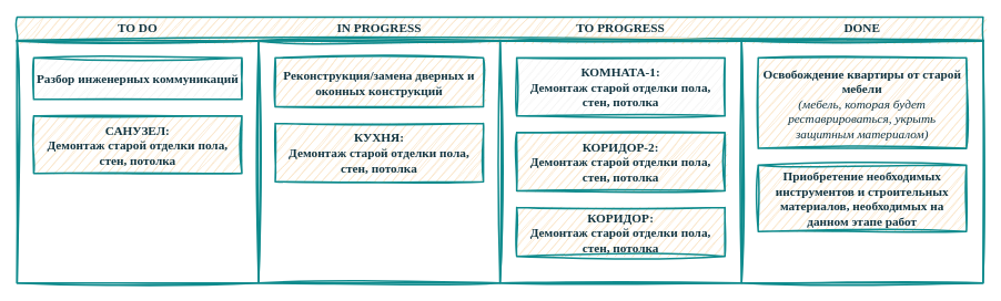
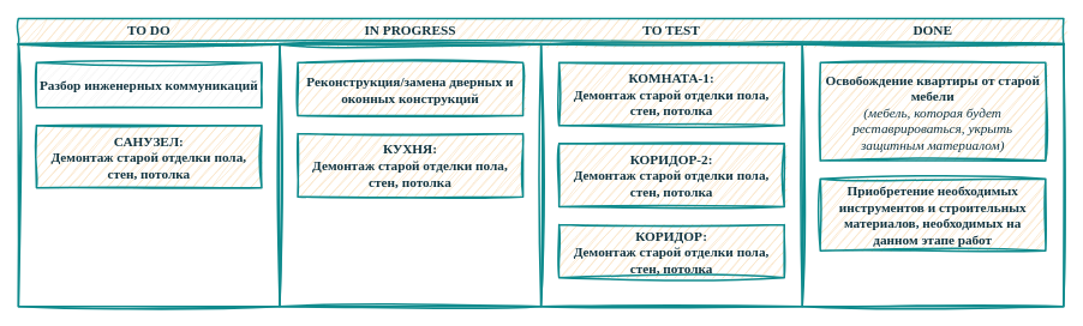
- <mxCell id="9" value="TO PROGRESS" style="swimlane;strokeWidth=2;fontFamily=Permanent Marker;html=0;startSize=1;verticalAlign=bottom;spacingBottom=5;points=[];childLayout=stackLayout;stackBorder=20;stackSpacing=20;resizeLast=0;resizeParent=1;horizontalStack=0;collapsible=0;fillStyle=solid;fontSize=15;labelBackgroundColor=none;sketch=1;curveFitting=1;jiggle=2;rounded=0;fillColor=#FAE5C7;strokeColor=#0F8B8D;fontColor=#143642;" parent="2" vertex="1"><mxGeometry x="580" y="28" width="290" height="292" as="geometry" /></mxCell>
+ <mxCell id="9" value="TO TEST" style="swimlane;strokeWidth=2;fontFamily=Permanent Marker;html=0;startSize=1;verticalAlign=bottom;spacingBottom=5;points=[];childLayout=stackLayout;stackBorder=20;stackSpacing=20;resizeLast=0;resizeParent=1;horizontalStack=0;collapsible=0;fillStyle=solid;fontSize=15;labelBackgroundColor=none;sketch=1;curveFitting=1;jiggle=2;rounded=0;fillColor=#FAE5C7;strokeColor=#0F8B8D;fontColor=#143642;" parent="2" vertex="1"><mxGeometry x="580" y="28" width="290" height="292" as="geometry" /></mxCell>
- <mxCell id="10" value="&lt;font style=&quot;font-size: 15px;&quot;&gt;КОМНАТА-1:&lt;br style=&quot;font-size: 15px;&quot;&gt;Демонтаж старой отделки пола, стен, потолка&lt;br style=&quot;font-size: 15px;&quot;&gt;&lt;/font&gt;" style="whiteSpace=wrap;html=1;strokeWidth=2;fontStyle=1;spacingTop=0;rounded=0;arcSize=9;points=[];fontFamily=Permanent Marker;hachureGap=8;fillWeight=1;glass=0;imageAspect=1;recursiveResize=1;fontSize=15;fillStyle=auto;shadow=0;labelBackgroundColor=none;sketch=1;curveFitting=1;jiggle=2;fillColor=#f5f5f5;strokeColor=#0F8B8D;fontColor=#143642;" vertex="1" parent="9"><mxGeometry x="20" y="21" width="250" height="70" as="geometry" /></mxCell>
+ <mxCell id="10" value="&lt;font style=&quot;font-size: 15px;&quot;&gt;КОМНАТА-1:&lt;br style=&quot;font-size: 15px;&quot;&gt;Демонтаж старой отделки пола, стен, потолка&lt;br style=&quot;font-size: 15px;&quot;&gt;&lt;/font&gt;" style="whiteSpace=wrap;html=1;strokeWidth=2;fontStyle=1;spacingTop=0;rounded=0;arcSize=9;points=[];fontFamily=Permanent Marker;hachureGap=8;fillWeight=1;glass=0;imageAspect=1;recursiveResize=1;fontSize=15;fillStyle=auto;shadow=0;labelBackgroundColor=none;sketch=1;curveFitting=1;jiggle=2;fillColor=#FAE5C7;strokeColor=#0F8B8D;fontColor=#143642;" vertex="1" parent="9"><mxGeometry x="20" y="21" width="250" height="70" as="geometry" /></mxCell>
